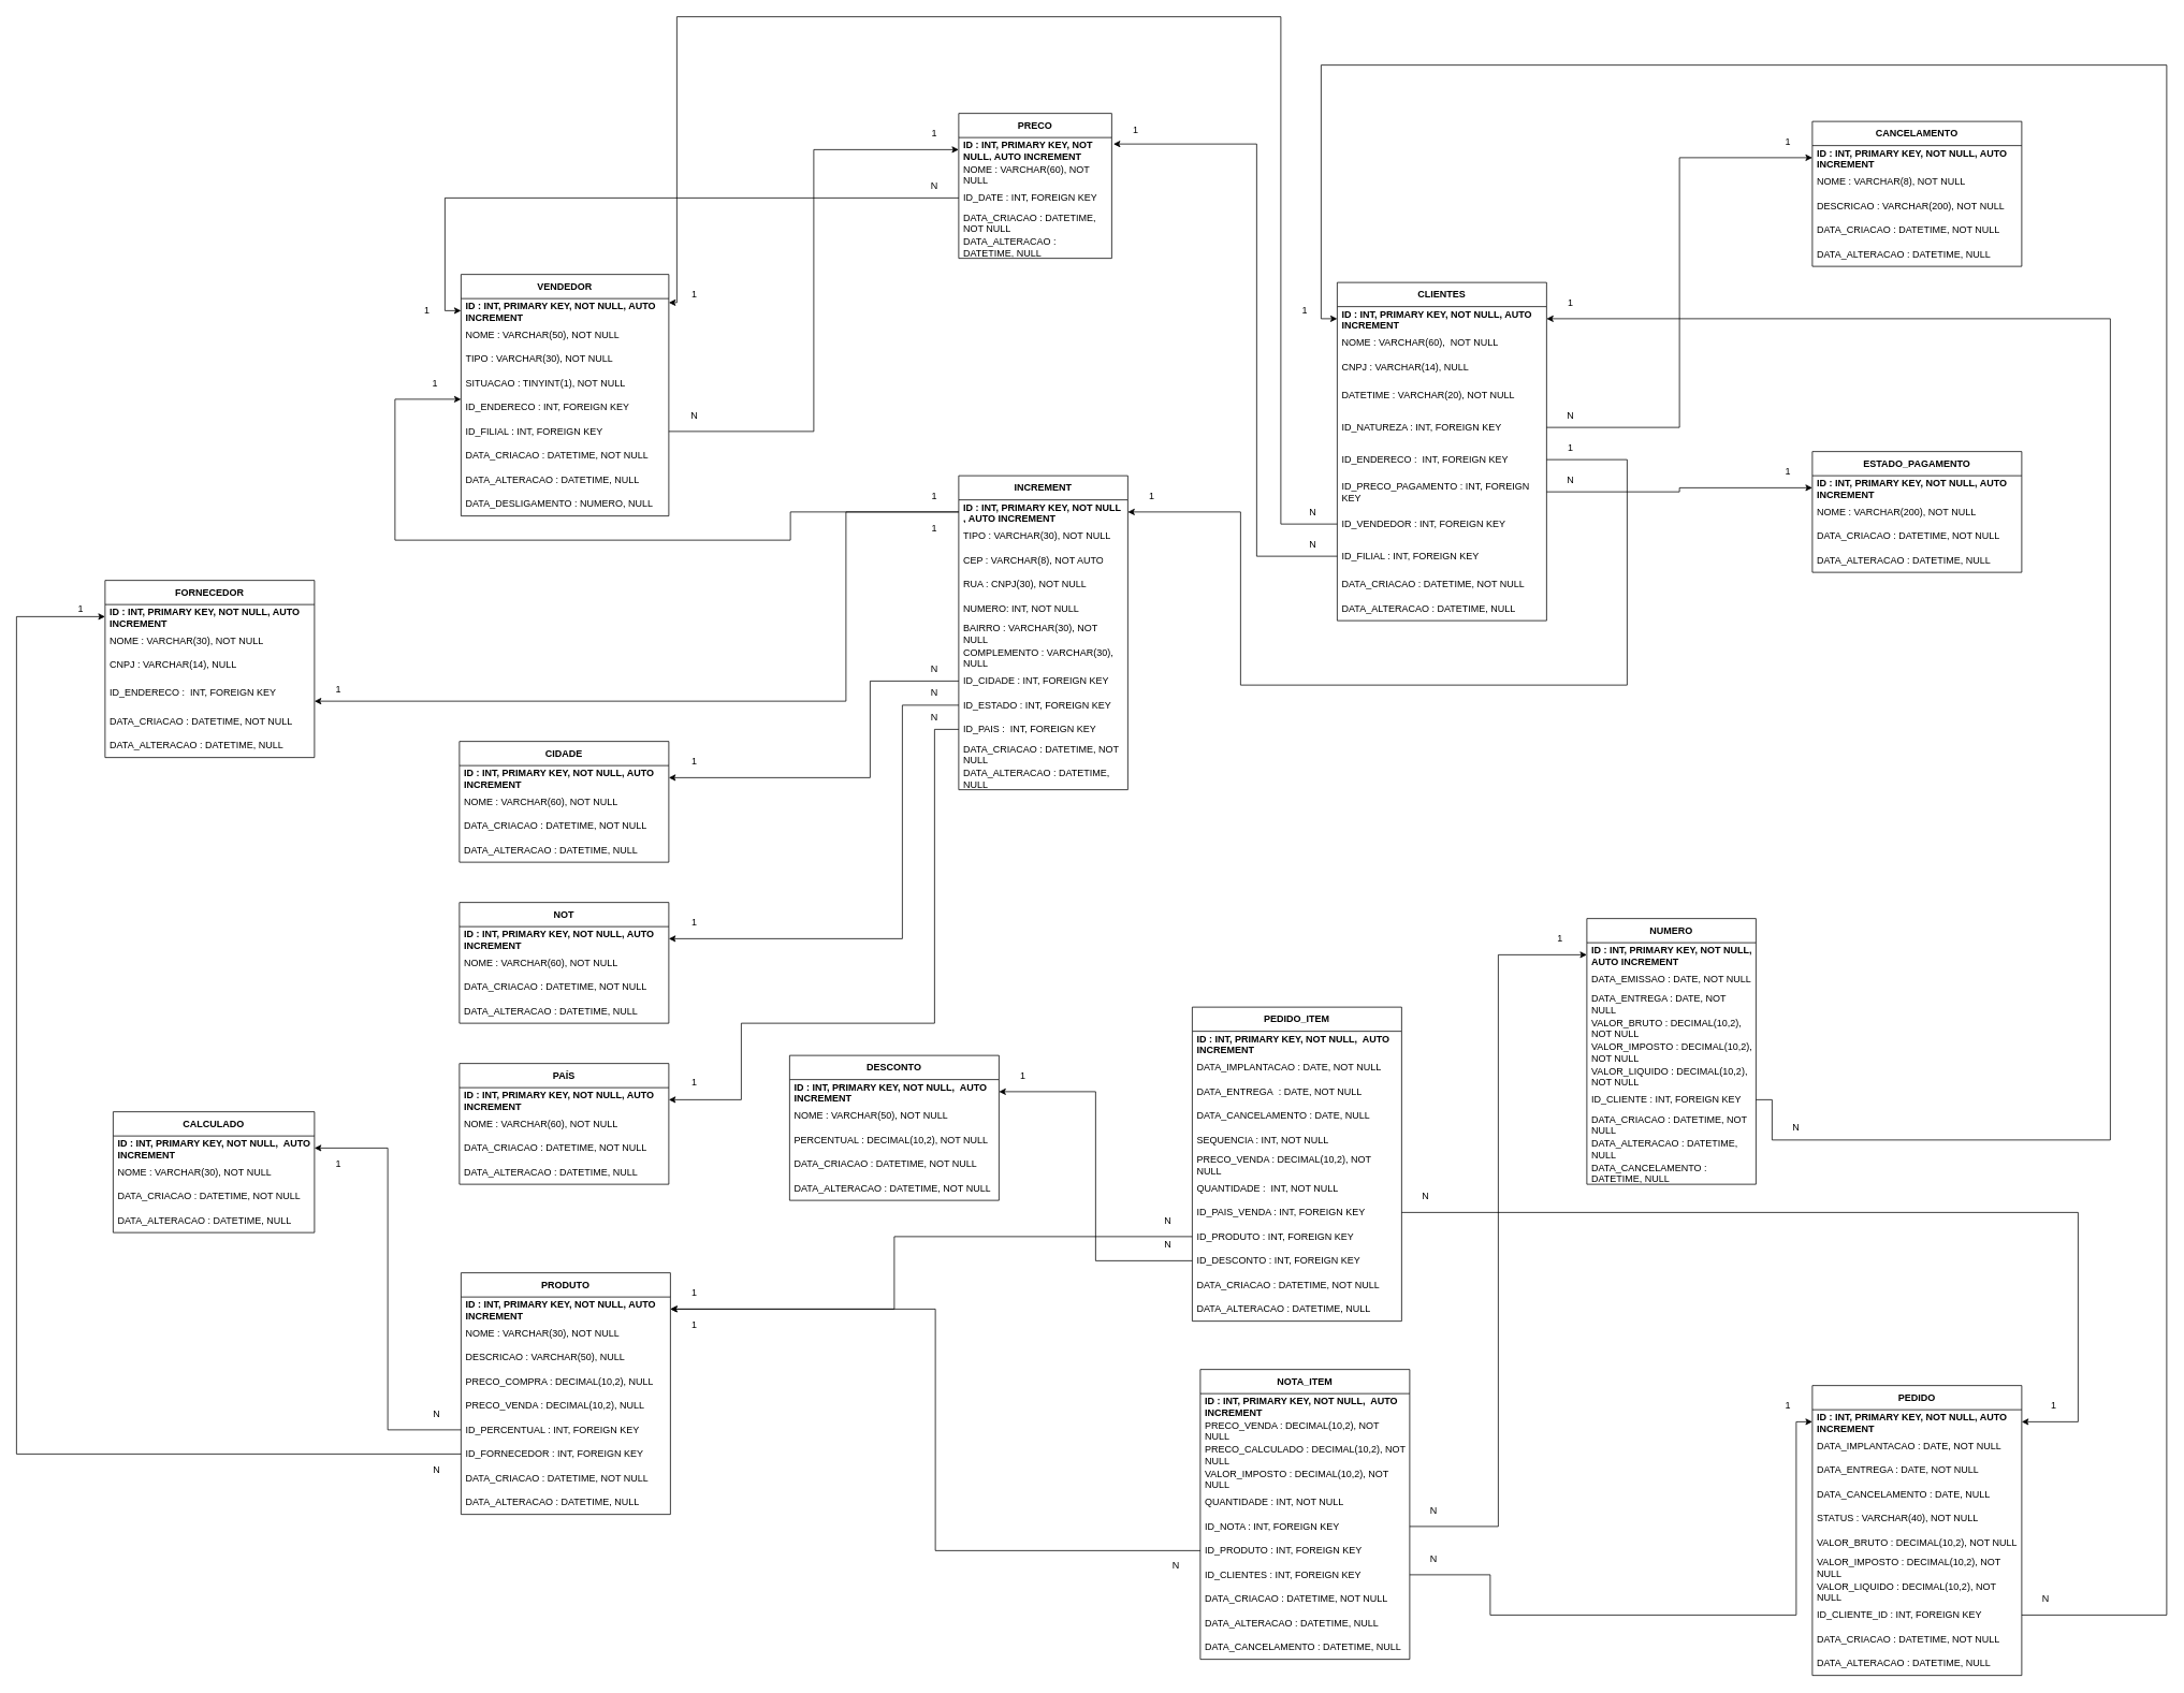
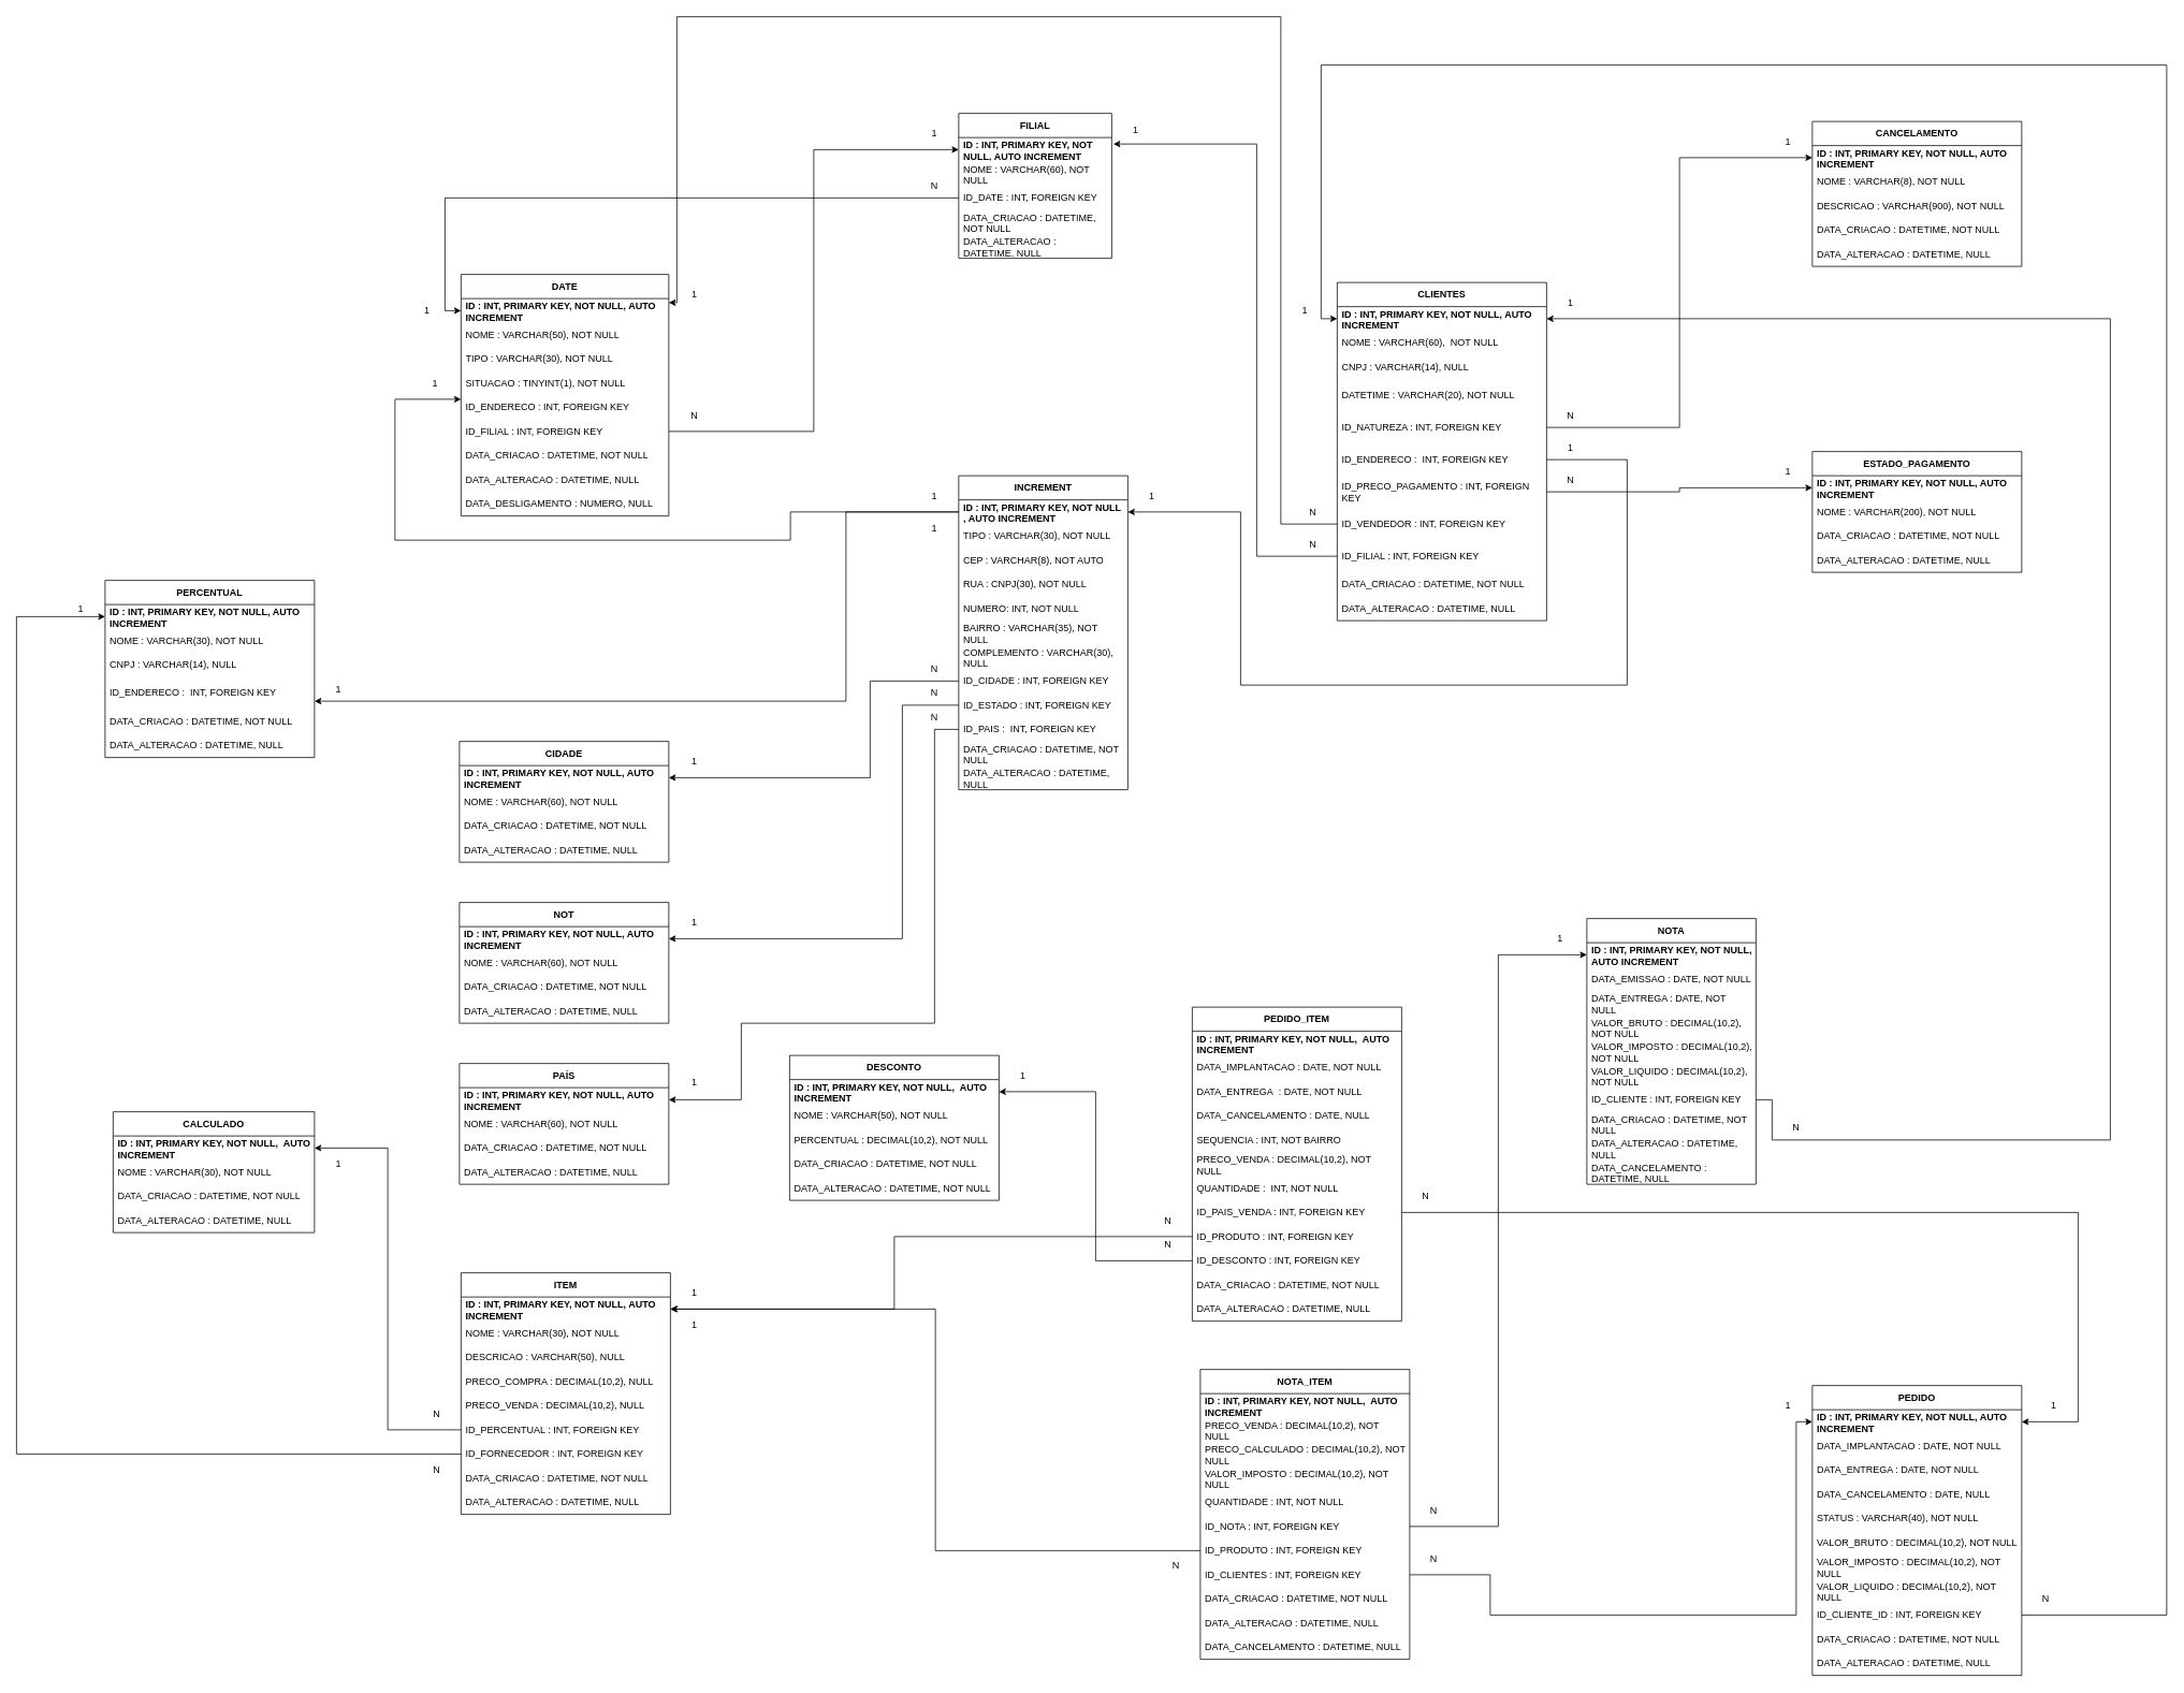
- <mxCell id="67" value="PRECO" style="swimlane;fontStyle=1;childLayout=stackLayout;horizontal=1;startSize=30;horizontalStack=0;resizeParent=1;resizeParentMax=0;resizeLast=0;collapsible=1;marginBottom=0;whiteSpace=wrap;html=1;" parent="1" vertex="1"><mxGeometry x="1190" y="140" width="190" height="180" as="geometry" /></mxCell>
+ <mxCell id="67" value="FILIAL" style="swimlane;fontStyle=1;childLayout=stackLayout;horizontal=1;startSize=30;horizontalStack=0;resizeParent=1;resizeParentMax=0;resizeLast=0;collapsible=1;marginBottom=0;whiteSpace=wrap;html=1;" parent="1" vertex="1"><mxGeometry x="1190" y="140" width="190" height="180" as="geometry" /></mxCell>
- <mxCell id="135" value="DESCRICAO : VARCHAR(200), NOT NULL" style="text;strokeColor=none;fillColor=none;align=left;verticalAlign=middle;spacingLeft=4;spacingRight=4;overflow=hidden;points=[[0,0.5],[1,0.5]];portConstraint=eastwest;rotatable=0;whiteSpace=wrap;html=1;" parent="132" vertex="1"><mxGeometry y="90" width="260" height="30" as="geometry" /></mxCell>
+ <mxCell id="135" value="DESCRICAO : VARCHAR(900), NOT NULL" style="text;strokeColor=none;fillColor=none;align=left;verticalAlign=middle;spacingLeft=4;spacingRight=4;overflow=hidden;points=[[0,0.5],[1,0.5]];portConstraint=eastwest;rotatable=0;whiteSpace=wrap;html=1;" parent="132" vertex="1"><mxGeometry y="90" width="260" height="30" as="geometry" /></mxCell>
- <mxCell id="57" value="VENDEDOR&lt;br&gt;" style="swimlane;fontStyle=1;childLayout=stackLayout;horizontal=1;startSize=30;horizontalStack=0;resizeParent=1;resizeParentMax=0;resizeLast=0;collapsible=1;marginBottom=0;whiteSpace=wrap;html=1;" parent="1" vertex="1"><mxGeometry x="572" y="340" width="258" height="300" as="geometry" /></mxCell>
+ <mxCell id="57" value="DATE&lt;br&gt;" style="swimlane;fontStyle=1;childLayout=stackLayout;horizontal=1;startSize=30;horizontalStack=0;resizeParent=1;resizeParentMax=0;resizeLast=0;collapsible=1;marginBottom=0;whiteSpace=wrap;html=1;" parent="1" vertex="1"><mxGeometry x="572" y="340" width="258" height="300" as="geometry" /></mxCell>
- <mxCell id="138" value="FORNECEDOR" style="swimlane;fontStyle=1;childLayout=stackLayout;horizontal=1;startSize=30;horizontalStack=0;resizeParent=1;resizeParentMax=0;resizeLast=0;collapsible=1;marginBottom=0;whiteSpace=wrap;html=1;fillStyle=auto;snapToPoint=0;" parent="1" vertex="1"><mxGeometry x="130" y="720" width="260" height="220" as="geometry"><mxRectangle x="20" y="290" width="190" height="30" as="alternateBounds" /></mxGeometry></mxCell>
+ <mxCell id="138" value="PERCENTUAL" style="swimlane;fontStyle=1;childLayout=stackLayout;horizontal=1;startSize=30;horizontalStack=0;resizeParent=1;resizeParentMax=0;resizeLast=0;collapsible=1;marginBottom=0;whiteSpace=wrap;html=1;fillStyle=auto;snapToPoint=0;" parent="1" vertex="1"><mxGeometry x="130" y="720" width="260" height="220" as="geometry"><mxRectangle x="20" y="290" width="190" height="30" as="alternateBounds" /></mxGeometry></mxCell>
- <mxCell id="20" value="BAIRRO : VARCHAR(30), NOT NULL" style="text;strokeColor=none;fillColor=none;align=left;verticalAlign=middle;spacingLeft=4;spacingRight=4;overflow=hidden;points=[[0,0.5],[1,0.5]];portConstraint=eastwest;rotatable=0;whiteSpace=wrap;html=1;" parent="14" vertex="1"><mxGeometry y="180" width="210" height="30" as="geometry" /></mxCell>
+ <mxCell id="20" value="BAIRRO : VARCHAR(35), NOT NULL" style="text;strokeColor=none;fillColor=none;align=left;verticalAlign=middle;spacingLeft=4;spacingRight=4;overflow=hidden;points=[[0,0.5],[1,0.5]];portConstraint=eastwest;rotatable=0;whiteSpace=wrap;html=1;" parent="14" vertex="1"><mxGeometry y="180" width="210" height="30" as="geometry" /></mxCell>
- <mxCell id="78" value="NUMERO" style="swimlane;fontStyle=1;childLayout=stackLayout;horizontal=1;startSize=30;horizontalStack=0;resizeParent=1;resizeParentMax=0;resizeLast=0;collapsible=1;marginBottom=0;whiteSpace=wrap;html=1;" parent="1" vertex="1"><mxGeometry x="1970" y="1140" width="210" height="330" as="geometry"><mxRectangle x="20" y="290" width="190" height="30" as="alternateBounds" /></mxGeometry></mxCell>
+ <mxCell id="78" value="NOTA" style="swimlane;fontStyle=1;childLayout=stackLayout;horizontal=1;startSize=30;horizontalStack=0;resizeParent=1;resizeParentMax=0;resizeLast=0;collapsible=1;marginBottom=0;whiteSpace=wrap;html=1;" parent="1" vertex="1"><mxGeometry x="1970" y="1140" width="210" height="330" as="geometry"><mxRectangle x="20" y="290" width="190" height="30" as="alternateBounds" /></mxGeometry></mxCell>
- <mxCell id="124" value="SEQUENCIA : INT, NOT NULL" style="text;strokeColor=none;fillColor=none;align=left;verticalAlign=middle;spacingLeft=4;spacingRight=4;overflow=hidden;points=[[0,0.5],[1,0.5]];portConstraint=eastwest;rotatable=0;whiteSpace=wrap;html=1;" parent="119" vertex="1"><mxGeometry y="150" width="260" height="30" as="geometry" /></mxCell>
+ <mxCell id="124" value="SEQUENCIA : INT, NOT BAIRRO" style="text;strokeColor=none;fillColor=none;align=left;verticalAlign=middle;spacingLeft=4;spacingRight=4;overflow=hidden;points=[[0,0.5],[1,0.5]];portConstraint=eastwest;rotatable=0;whiteSpace=wrap;html=1;" parent="119" vertex="1"><mxGeometry y="150" width="260" height="30" as="geometry" /></mxCell>
- <mxCell id="47" value="PRODUTO" style="swimlane;fontStyle=1;childLayout=stackLayout;horizontal=1;startSize=30;horizontalStack=0;resizeParent=1;resizeParentMax=0;resizeLast=0;collapsible=1;marginBottom=0;whiteSpace=wrap;html=1;" parent="1" vertex="1"><mxGeometry x="572" y="1580" width="260" height="300" as="geometry"><mxRectangle x="20" y="290" width="190" height="30" as="alternateBounds" /></mxGeometry></mxCell>
+ <mxCell id="47" value="ITEM" style="swimlane;fontStyle=1;childLayout=stackLayout;horizontal=1;startSize=30;horizontalStack=0;resizeParent=1;resizeParentMax=0;resizeLast=0;collapsible=1;marginBottom=0;whiteSpace=wrap;html=1;" parent="1" vertex="1"><mxGeometry x="572" y="1580" width="260" height="300" as="geometry"><mxRectangle x="20" y="290" width="190" height="30" as="alternateBounds" /></mxGeometry></mxCell>
